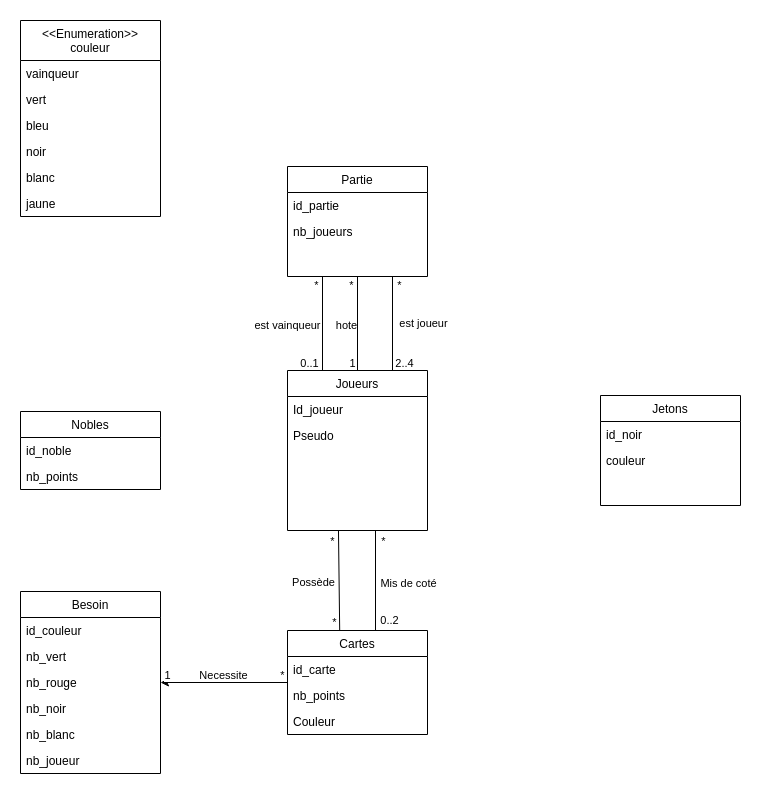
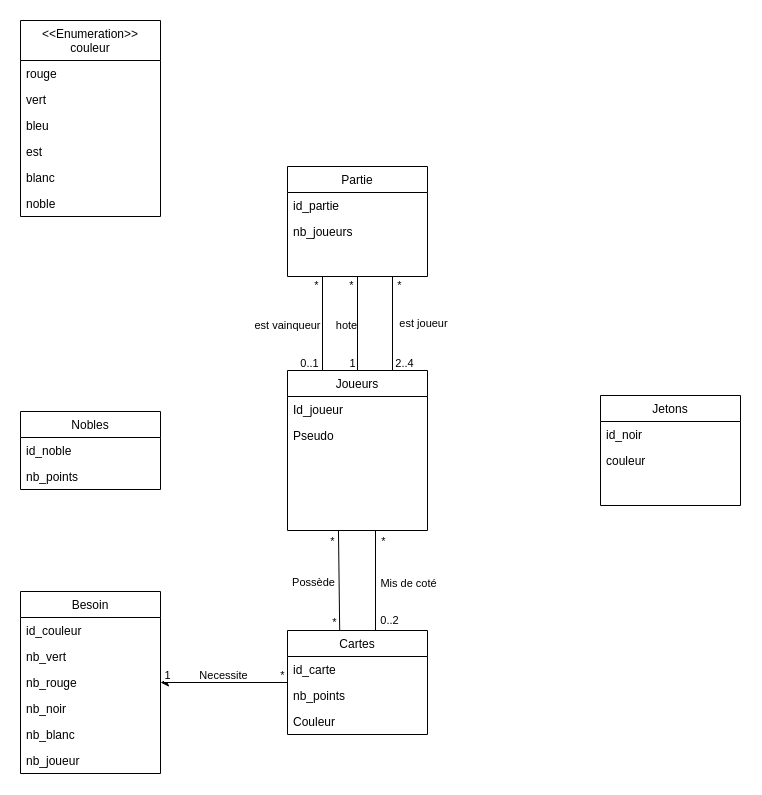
- <mxCell id="50" value="vainqueur" style="text;align=left;verticalAlign=top;spacingLeft=4;spacingRight=4;overflow=hidden;rotatable=0;points=[[0,0.5],[1,0.5]];portConstraint=eastwest;" parent="49" vertex="1"><mxGeometry y="40" width="140" height="26" as="geometry" /></mxCell>
+ <mxCell id="50" value="rouge" style="text;align=left;verticalAlign=top;spacingLeft=4;spacingRight=4;overflow=hidden;rotatable=0;points=[[0,0.5],[1,0.5]];portConstraint=eastwest;" parent="49" vertex="1"><mxGeometry y="40" width="140" height="26" as="geometry" /></mxCell>
- <mxCell id="53" value="noir" style="text;align=left;verticalAlign=top;spacingLeft=4;spacingRight=4;overflow=hidden;rotatable=0;points=[[0,0.5],[1,0.5]];portConstraint=eastwest;rounded=0;shadow=0;html=0;" parent="49" vertex="1"><mxGeometry y="118" width="140" height="26" as="geometry" /></mxCell>
+ <mxCell id="53" value="est" style="text;align=left;verticalAlign=top;spacingLeft=4;spacingRight=4;overflow=hidden;rotatable=0;points=[[0,0.5],[1,0.5]];portConstraint=eastwest;rounded=0;shadow=0;html=0;" parent="49" vertex="1"><mxGeometry y="118" width="140" height="26" as="geometry" /></mxCell>
- <mxCell id="55" value="jaune" style="text;align=left;verticalAlign=top;spacingLeft=4;spacingRight=4;overflow=hidden;rotatable=0;points=[[0,0.5],[1,0.5]];portConstraint=eastwest;rounded=0;shadow=0;html=0;" parent="49" vertex="1"><mxGeometry y="170" width="140" height="26" as="geometry" /></mxCell>
+ <mxCell id="55" value="noble" style="text;align=left;verticalAlign=top;spacingLeft=4;spacingRight=4;overflow=hidden;rotatable=0;points=[[0,0.5],[1,0.5]];portConstraint=eastwest;rounded=0;shadow=0;html=0;" parent="49" vertex="1"><mxGeometry y="170" width="140" height="26" as="geometry" /></mxCell>
